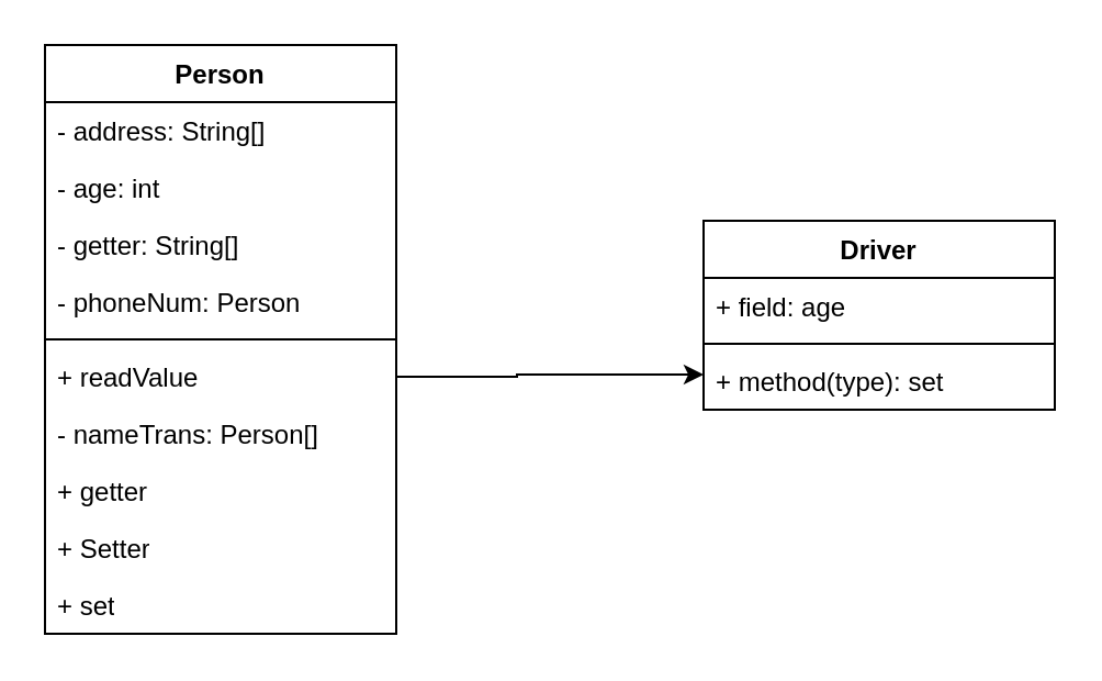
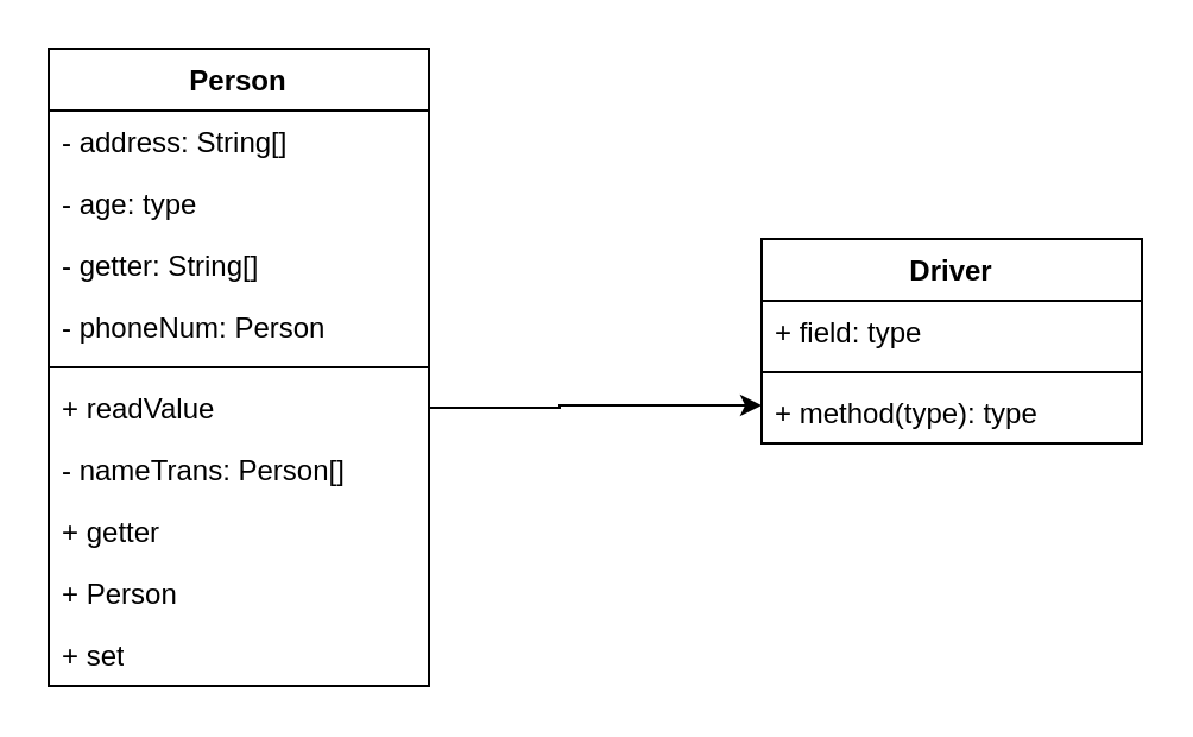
- <mxCell id="4" value="- age: int&lt;br&gt;" style="text;strokeColor=none;fillColor=none;align=left;verticalAlign=top;spacingLeft=4;spacingRight=4;overflow=hidden;rotatable=0;points=[[0,0.5],[1,0.5]];portConstraint=eastwest;whiteSpace=wrap;html=1;" parent="2" vertex="1"><mxGeometry y="52" width="160" height="26" as="geometry" /></mxCell>
+ <mxCell id="4" value="- age: type&lt;br&gt;" style="text;strokeColor=none;fillColor=none;align=left;verticalAlign=top;spacingLeft=4;spacingRight=4;overflow=hidden;rotatable=0;points=[[0,0.5],[1,0.5]];portConstraint=eastwest;whiteSpace=wrap;html=1;" parent="2" vertex="1"><mxGeometry y="52" width="160" height="26" as="geometry" /></mxCell>
- <mxCell id="14" value="+ field: age" style="text;strokeColor=none;fillColor=none;align=left;verticalAlign=top;spacingLeft=4;spacingRight=4;overflow=hidden;rotatable=0;points=[[0,0.5],[1,0.5]];portConstraint=eastwest;whiteSpace=wrap;html=1;" parent="13" vertex="1"><mxGeometry y="26" width="160" height="26" as="geometry" /></mxCell>
+ <mxCell id="14" value="+ field: type" style="text;strokeColor=none;fillColor=none;align=left;verticalAlign=top;spacingLeft=4;spacingRight=4;overflow=hidden;rotatable=0;points=[[0,0.5],[1,0.5]];portConstraint=eastwest;whiteSpace=wrap;html=1;" parent="13" vertex="1"><mxGeometry y="26" width="160" height="26" as="geometry" /></mxCell>
- <mxCell id="16" value="+ method(type): set" style="text;strokeColor=none;fillColor=none;align=left;verticalAlign=top;spacingLeft=4;spacingRight=4;overflow=hidden;rotatable=0;points=[[0,0.5],[1,0.5]];portConstraint=eastwest;whiteSpace=wrap;html=1;" parent="13" vertex="1"><mxGeometry y="60" width="160" height="26" as="geometry" /></mxCell>
+ <mxCell id="16" value="+ method(type): type" style="text;strokeColor=none;fillColor=none;align=left;verticalAlign=top;spacingLeft=4;spacingRight=4;overflow=hidden;rotatable=0;points=[[0,0.5],[1,0.5]];portConstraint=eastwest;whiteSpace=wrap;html=1;" parent="13" vertex="1"><mxGeometry y="60" width="160" height="26" as="geometry" /></mxCell>
- <mxCell id="11" value="+ Setter" style="text;strokeColor=none;fillColor=none;align=left;verticalAlign=top;spacingLeft=4;spacingRight=4;overflow=hidden;rotatable=0;points=[[0,0.5],[1,0.5]];portConstraint=eastwest;whiteSpace=wrap;html=1;" parent="2" vertex="1"><mxGeometry y="216" width="160" height="26" as="geometry" /></mxCell>
+ <mxCell id="11" value="+ Person" style="text;strokeColor=none;fillColor=none;align=left;verticalAlign=top;spacingLeft=4;spacingRight=4;overflow=hidden;rotatable=0;points=[[0,0.5],[1,0.5]];portConstraint=eastwest;whiteSpace=wrap;html=1;" parent="2" vertex="1"><mxGeometry y="216" width="160" height="26" as="geometry" /></mxCell>
